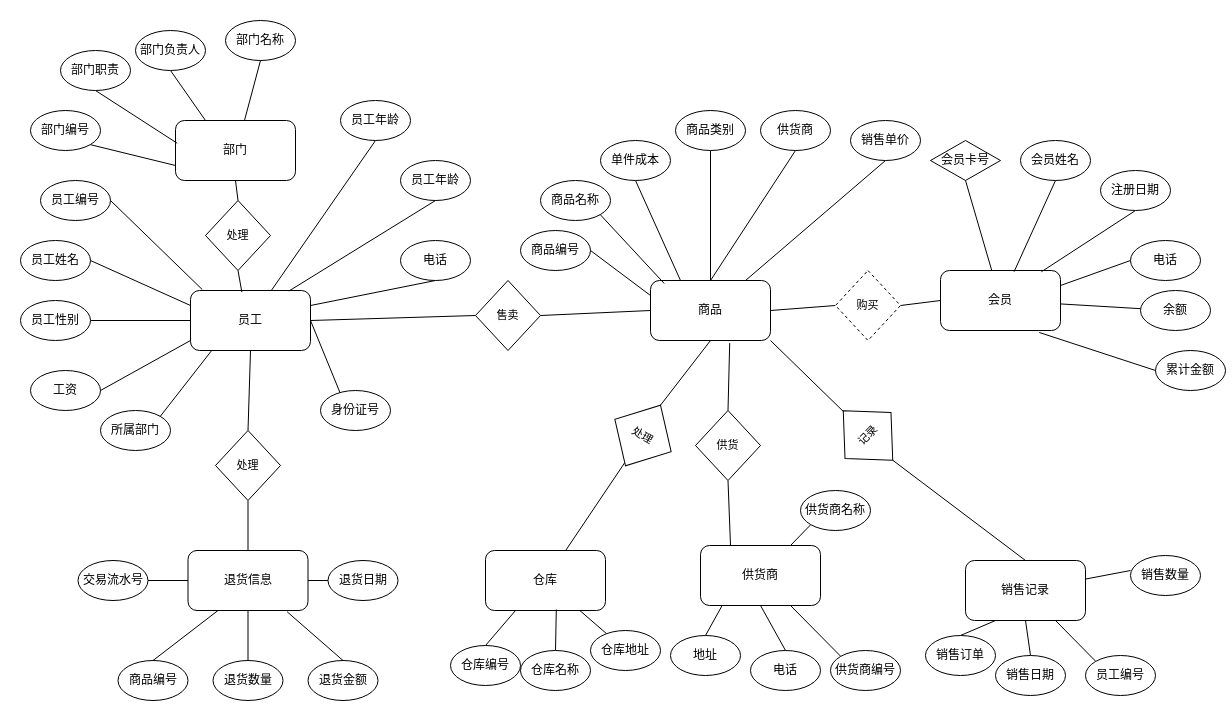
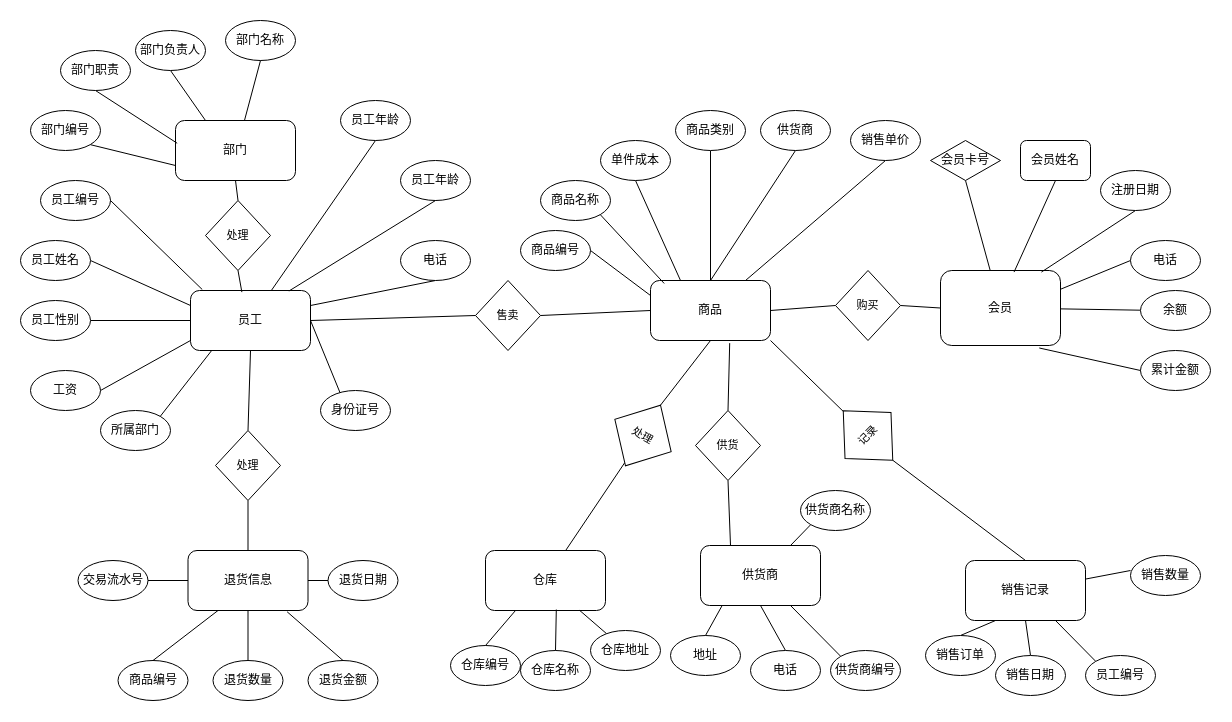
- <mxCell id="46" value="会员姓名" style="ellipse;whiteSpace=wrap;html=1;" vertex="1" parent="1"><mxGeometry x="1020" y="140" width="70" height="40" as="geometry" /></mxCell>
+ <mxCell id="46" value="会员姓名" style="whiteSpace=wrap;html=1;rounded=1;" vertex="1" parent="1"><mxGeometry x="1020" y="140" width="70" height="40" as="geometry" /></mxCell>
- <mxCell id="38" value="会员" style="rounded=1;whiteSpace=wrap;html=1;" vertex="1" parent="1"><mxGeometry x="940" y="270" width="120" height="60" as="geometry" /></mxCell>
+ <mxCell id="38" value="会员" style="rounded=1;whiteSpace=wrap;html=1;" vertex="1" parent="1"><mxGeometry x="940" y="270" width="120" height="75" as="geometry" /></mxCell>
- <mxCell id="86" value="购买" style="rhombus;whiteSpace=wrap;html=1;fontFamily=Helvetica;fontSize=11;fontColor=default;dashed=1;" vertex="1" parent="1"><mxGeometry x="835" y="270" width="65" height="70" as="geometry" /></mxCell>
+ <mxCell id="86" value="购买" style="rhombus;whiteSpace=wrap;html=1;fontFamily=Helvetica;fontSize=11;fontColor=default;" vertex="1" parent="1"><mxGeometry x="835" y="270" width="65" height="70" as="geometry" /></mxCell>
- <mxCell id="39" value="累计金额" style="ellipse;whiteSpace=wrap;html=1;" vertex="1" parent="1"><mxGeometry x="1155" y="350" width="70" height="40" as="geometry" /></mxCell>
+ <mxCell id="39" value="累计金额" style="ellipse;whiteSpace=wrap;html=1;" vertex="1" parent="1"><mxGeometry x="1140" y="350" width="70" height="40" as="geometry" /></mxCell>
